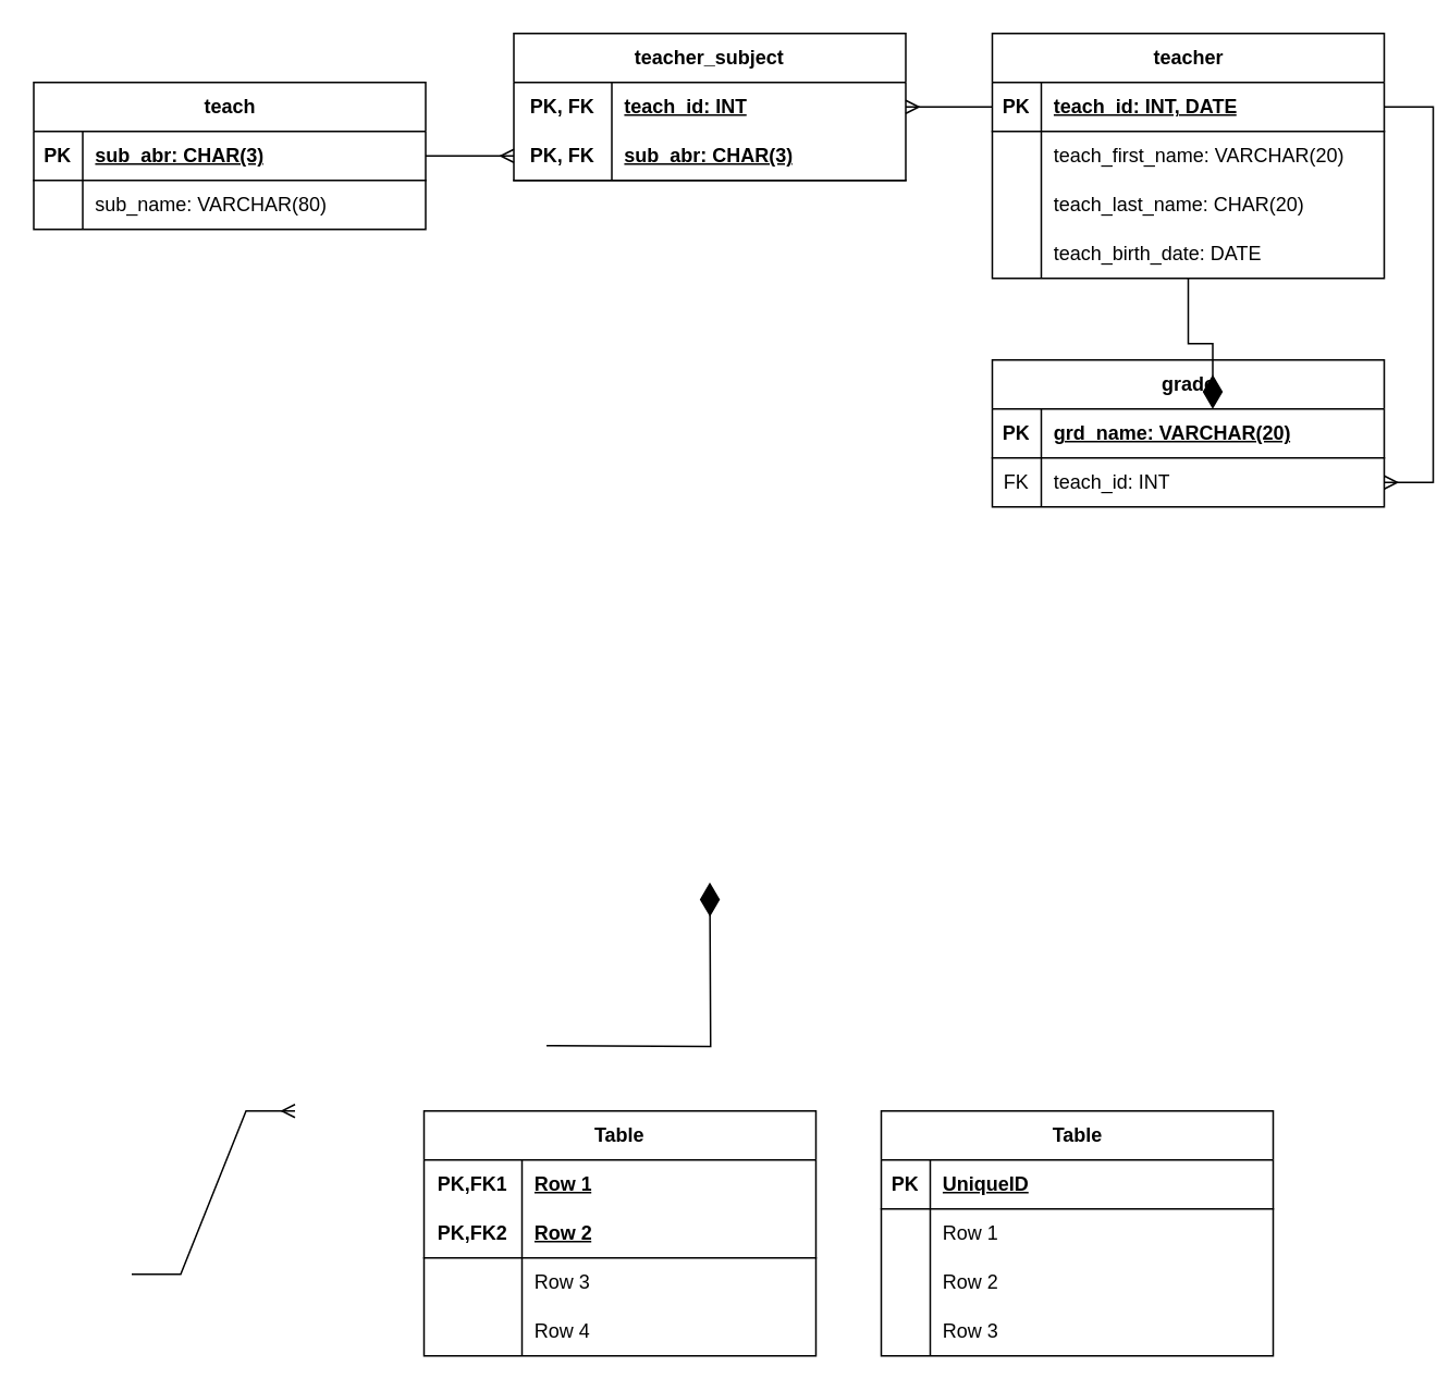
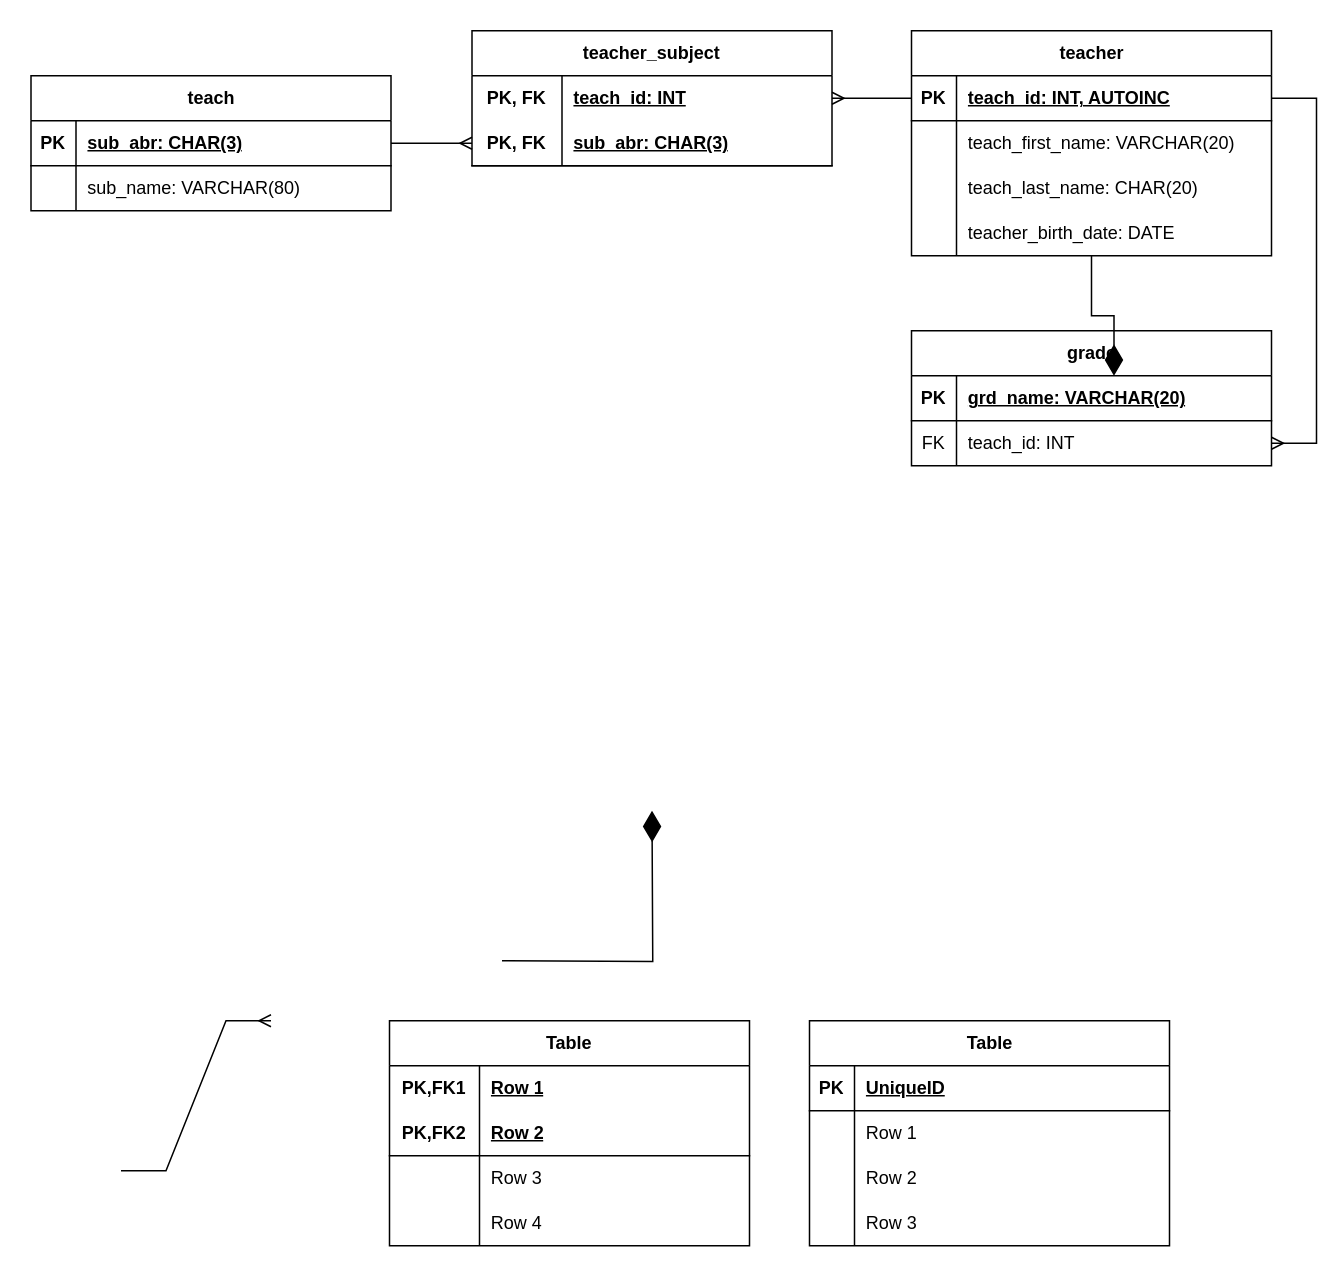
- <mxCell id="25" value="teach_id: INT, DATE" style="shape=partialRectangle;connectable=0;fillColor=none;top=0;left=0;bottom=0;right=0;align=left;spacingLeft=6;fontStyle=5;overflow=hidden;whiteSpace=wrap;html=1;" vertex="1" parent="23"><mxGeometry x="30" width="210" height="30" as="geometry"><mxRectangle width="210" height="30" as="alternateBounds" /></mxGeometry></mxCell>
+ <mxCell id="25" value="teach_id: INT, AUTOINC" style="shape=partialRectangle;connectable=0;fillColor=none;top=0;left=0;bottom=0;right=0;align=left;spacingLeft=6;fontStyle=5;overflow=hidden;whiteSpace=wrap;html=1;" vertex="1" parent="23"><mxGeometry x="30" width="210" height="30" as="geometry"><mxRectangle width="210" height="30" as="alternateBounds" /></mxGeometry></mxCell>
- <mxCell id="34" value="teach_birth_date: DATE" style="shape=partialRectangle;connectable=0;fillColor=none;top=0;left=0;bottom=0;right=0;align=left;spacingLeft=6;overflow=hidden;whiteSpace=wrap;html=1;" vertex="1" parent="32"><mxGeometry x="30" width="210" height="30" as="geometry"><mxRectangle width="210" height="30" as="alternateBounds" /></mxGeometry></mxCell>
+ <mxCell id="34" value="teacher_birth_date: DATE" style="shape=partialRectangle;connectable=0;fillColor=none;top=0;left=0;bottom=0;right=0;align=left;spacingLeft=6;overflow=hidden;whiteSpace=wrap;html=1;" vertex="1" parent="32"><mxGeometry x="30" width="210" height="30" as="geometry"><mxRectangle width="210" height="30" as="alternateBounds" /></mxGeometry></mxCell>
